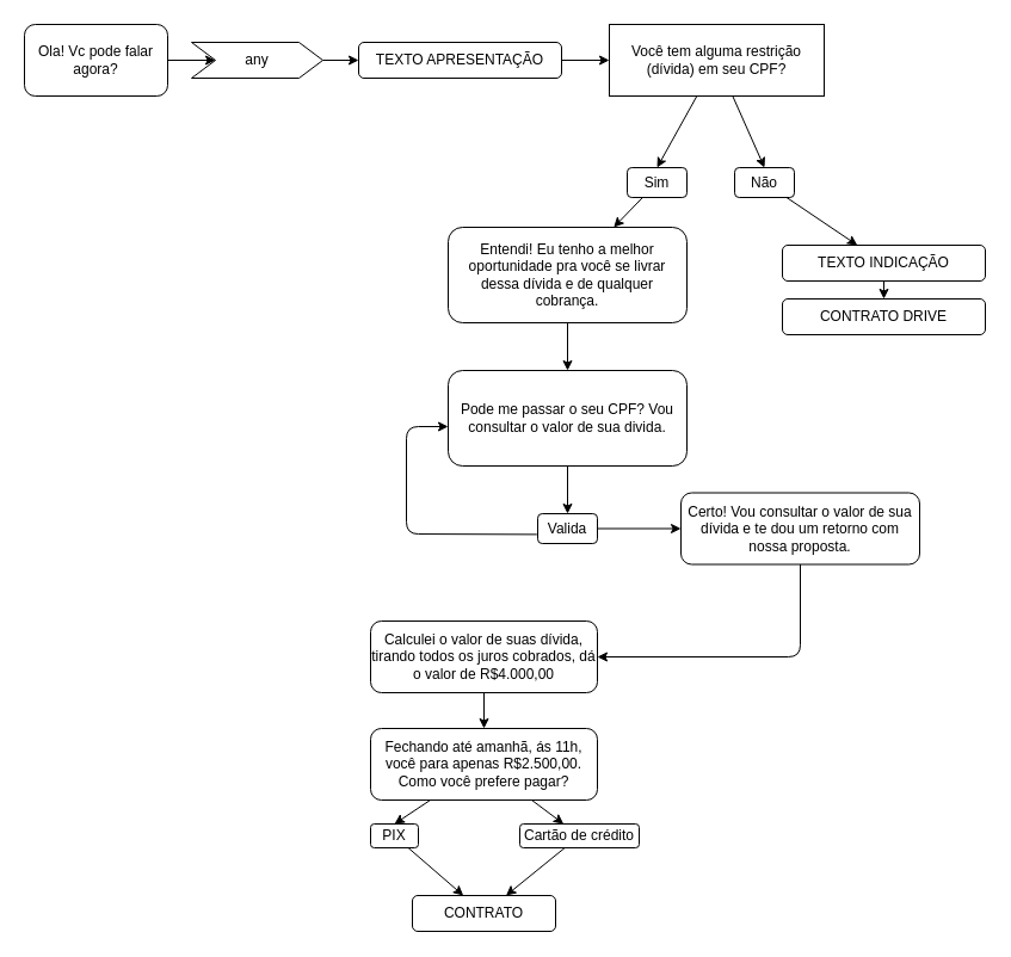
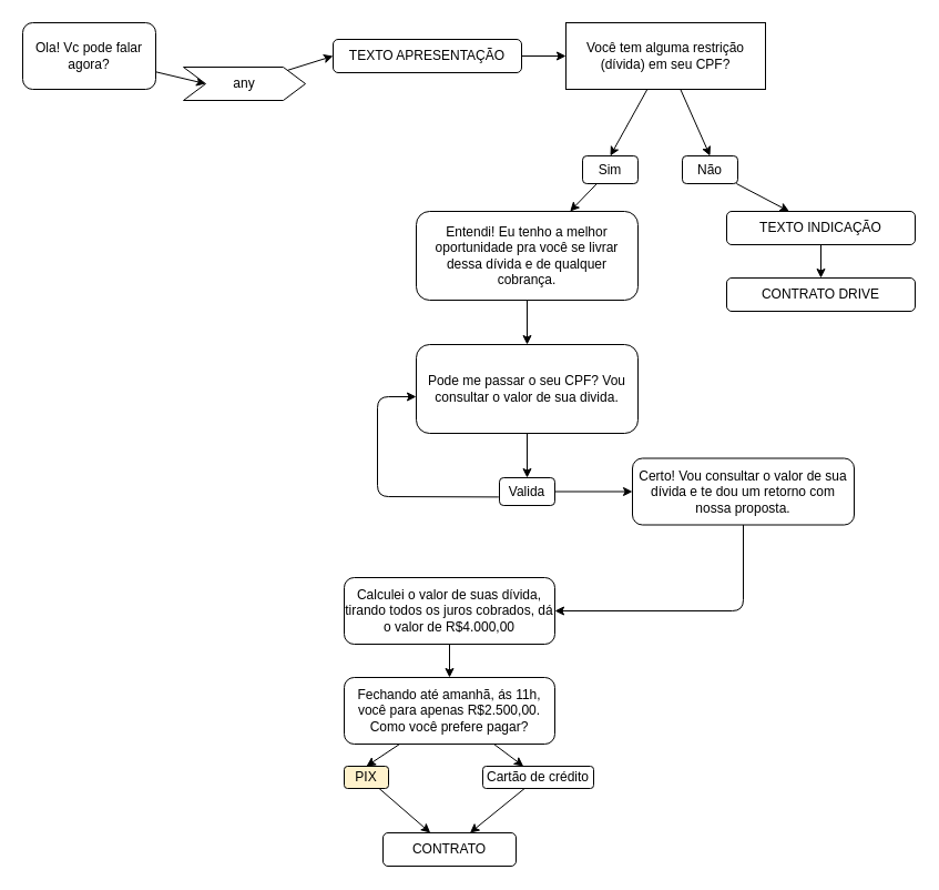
- <mxCell id="8" value="any" style="shape=step;perimeter=stepPerimeter;whiteSpace=wrap;html=1;fixedSize=1;" parent="1" vertex="1"><mxGeometry x="160" y="35" width="110" height="30" as="geometry" /></mxCell>
+ <mxCell id="8" value="any" style="shape=step;perimeter=stepPerimeter;whiteSpace=wrap;html=1;fixedSize=1;" parent="1" vertex="1"><mxGeometry x="165" y="60" width="110" height="30" as="geometry" /></mxCell>
- <mxCell id="21" value="TEXTO INDICAÇÃO" style="rounded=1;whiteSpace=wrap;html=1;" parent="1" vertex="1"><mxGeometry x="655" y="205" width="170" height="30" as="geometry" /></mxCell>
+ <mxCell id="21" value="TEXTO INDICAÇÃO" style="rounded=1;whiteSpace=wrap;html=1;" parent="1" vertex="1"><mxGeometry x="655" y="190" width="170" height="30" as="geometry" /></mxCell>
- <mxCell id="33" value="PIX" style="rounded=1;whiteSpace=wrap;html=1;" vertex="1" parent="1"><mxGeometry x="310" y="690" width="40" height="20" as="geometry" /></mxCell>
+ <mxCell id="33" value="PIX" style="rounded=1;whiteSpace=wrap;html=1;fillColor=#fff2cc;" vertex="1" parent="1"><mxGeometry x="310" y="690" width="40" height="20" as="geometry" /></mxCell>
